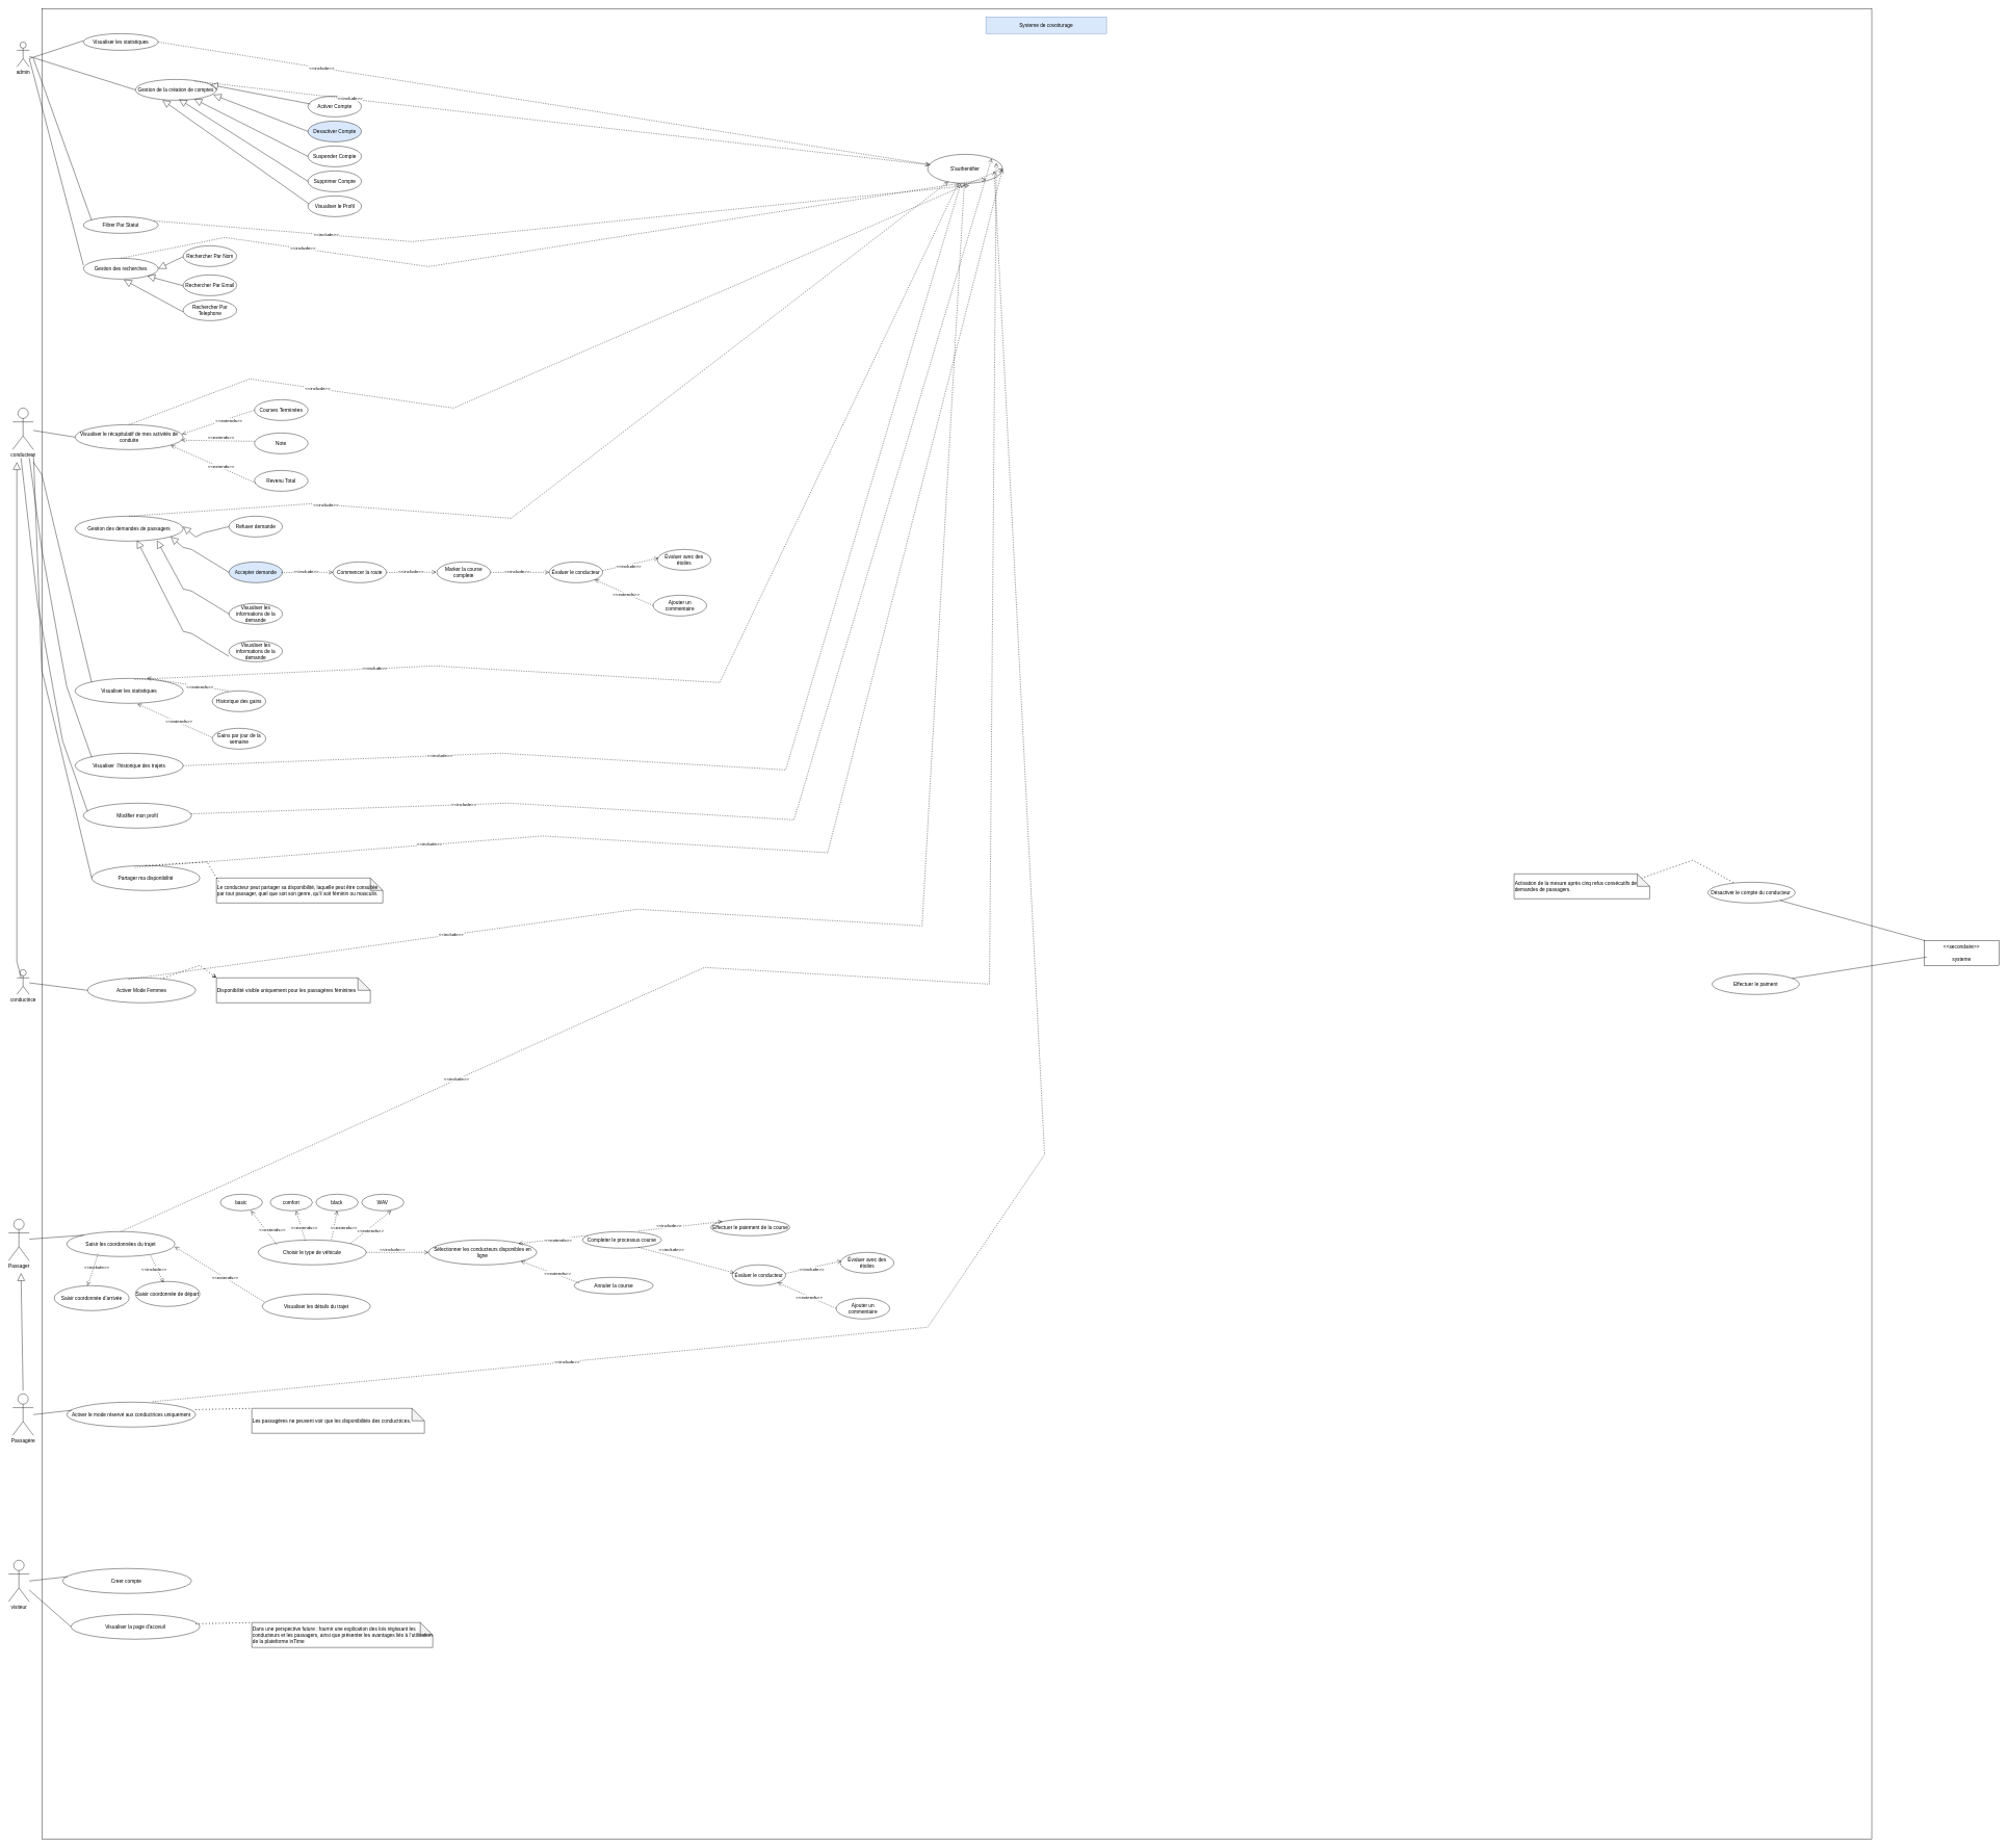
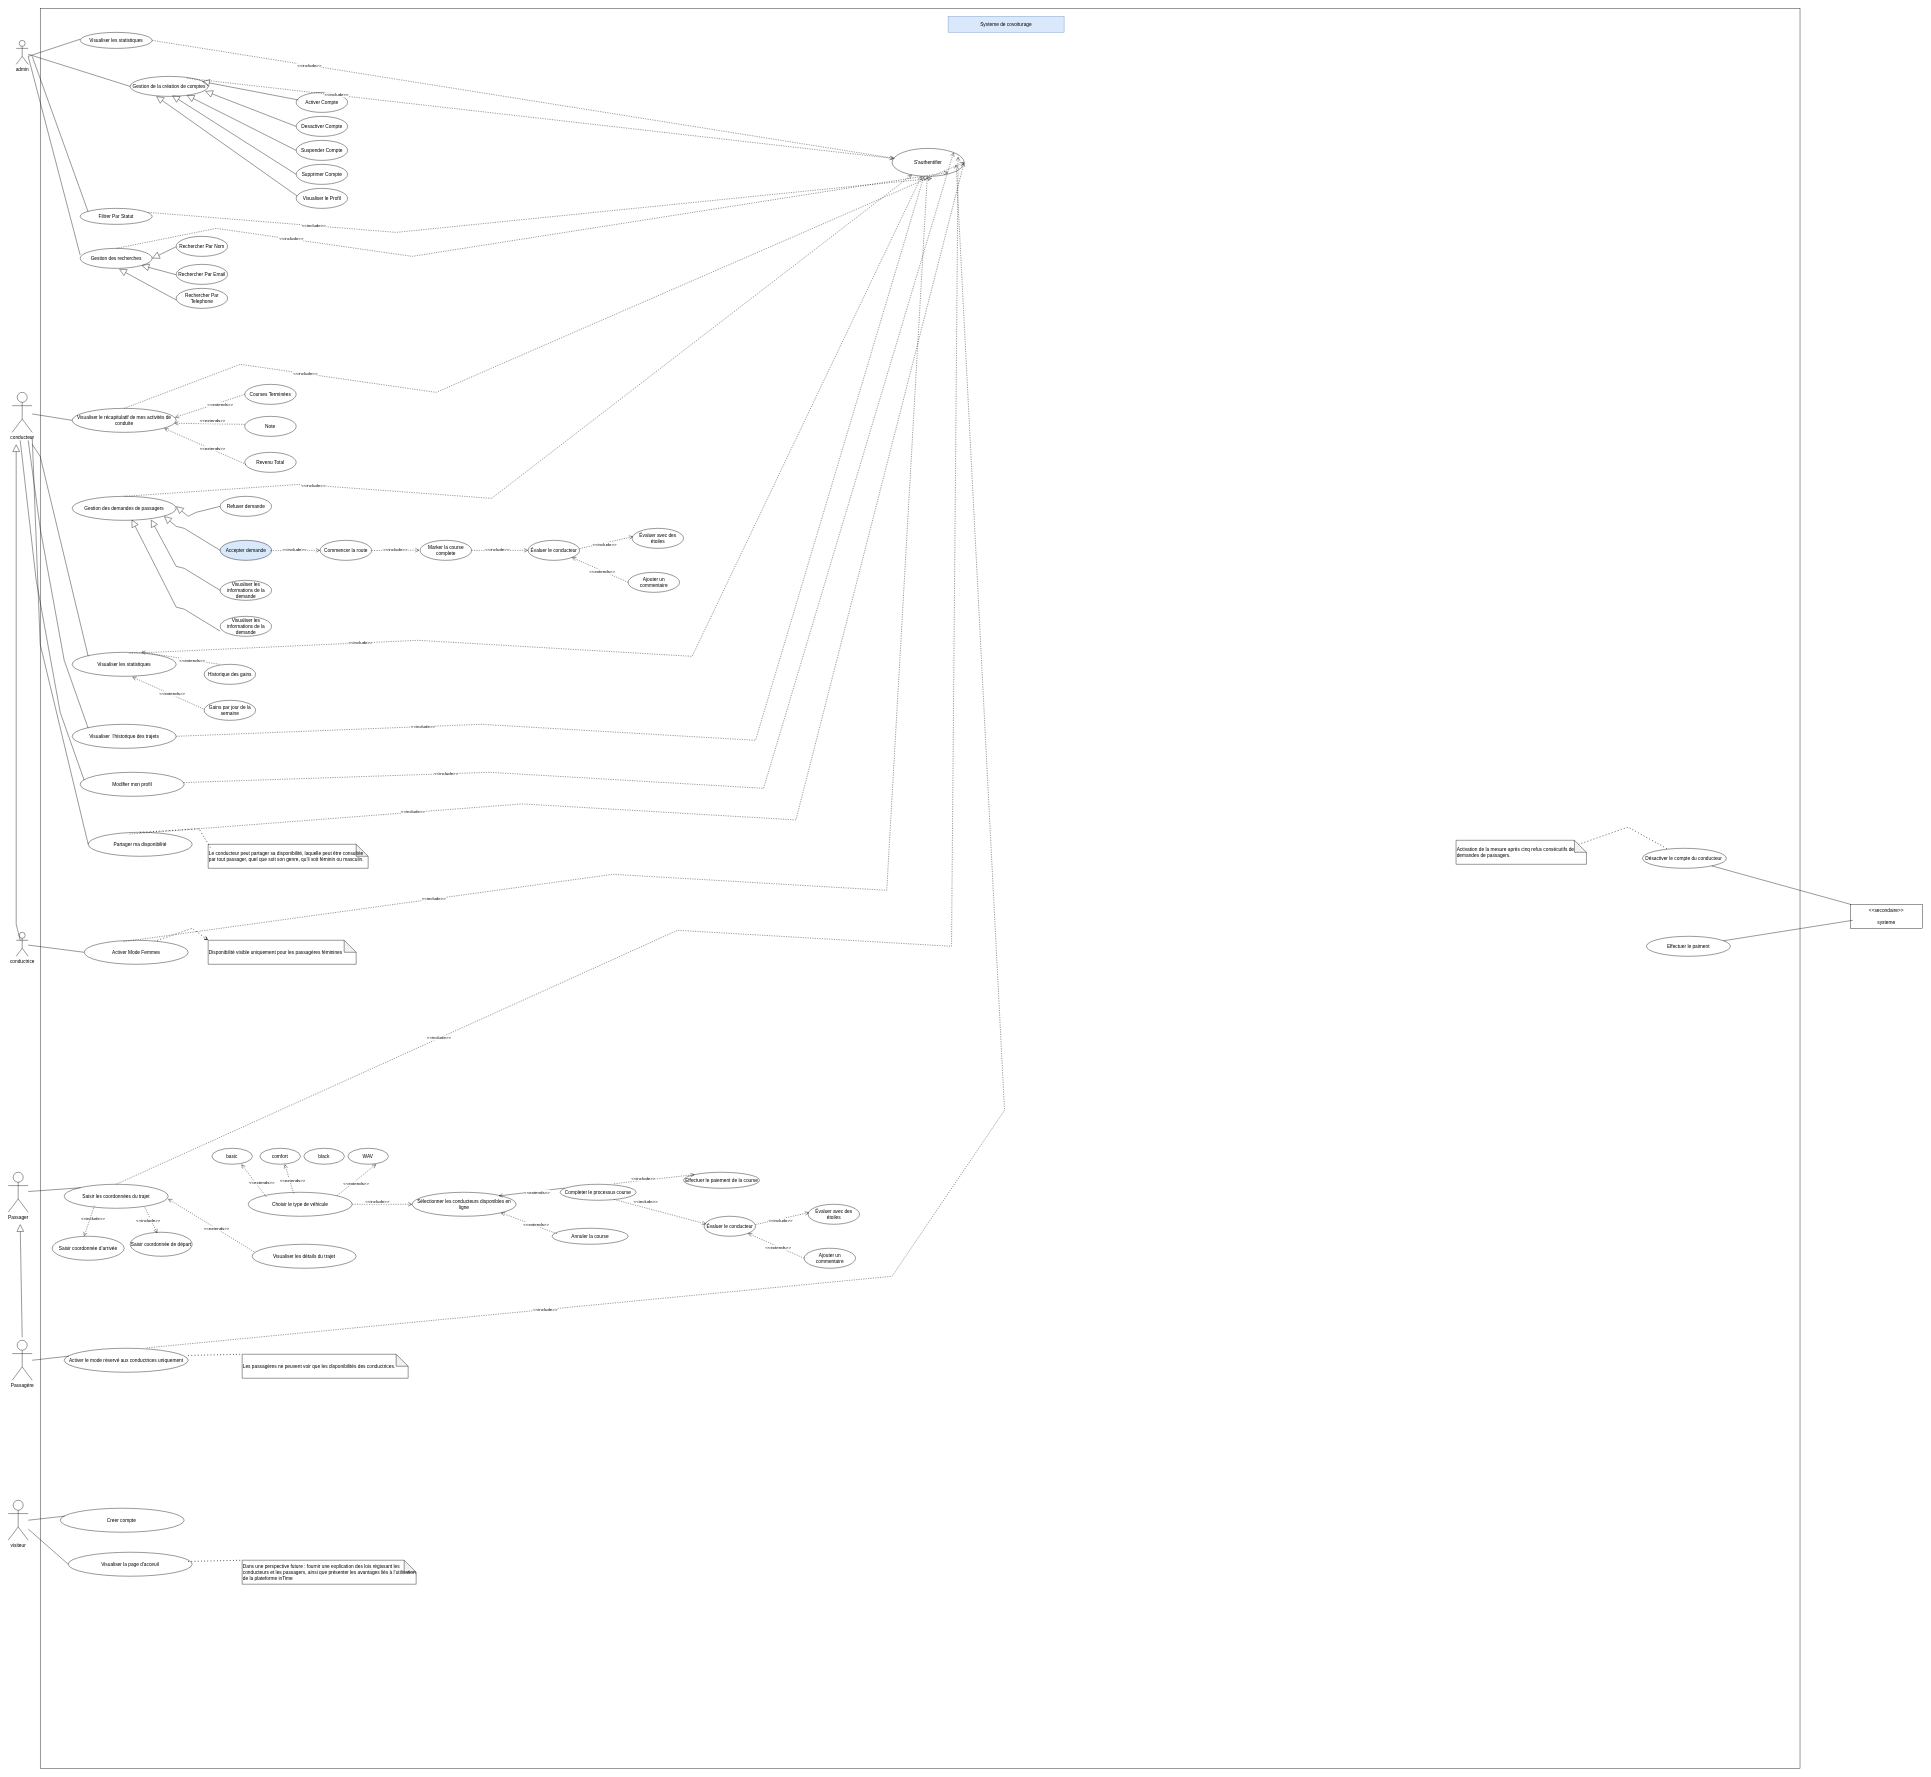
- <mxCell id="8" value="Desactiver Compte" style="ellipse;whiteSpace=wrap;html=1;fillColor=#dae8fc;" vertex="1" parent="1"><mxGeometry x="740" y="290" width="128.57" height="50" as="geometry" /></mxCell>
+ <mxCell id="8" value="Desactiver Compte" style="ellipse;whiteSpace=wrap;html=1;" vertex="1" parent="1"><mxGeometry x="740" y="290" width="128.57" height="50" as="geometry" /></mxCell>
- <mxCell id="111" value="" style="html=1;verticalAlign=bottom;endArrow=open;dashed=1;endSize=8;curved=0;rounded=0;exitX=0.679;exitY=0;exitDx=0;exitDy=0;entryX=0.5;entryY=1;entryDx=0;entryDy=0;exitPerimeter=0;" edge="1" parent="1" source="104" target="106"><mxGeometry relative="1" as="geometry"><mxPoint x="750.71" y="2980" as="sourcePoint" /><mxPoint x="847.71" y="2901" as="targetPoint" /></mxGeometry></mxCell>
- <mxCell id="112" value="&amp;lt;&amp;lt;extends&amp;gt;&amp;gt;" style="edgeLabel;html=1;align=center;verticalAlign=middle;resizable=0;points=[];rotation=0;" vertex="1" connectable="0" parent="111"><mxGeometry x="-0.578" y="1" relative="1" as="geometry"><mxPoint x="27" y="-14" as="offset" /></mxGeometry></mxCell>
- <mxCell id="131" value="" style="html=1;verticalAlign=bottom;endArrow=open;dashed=1;endSize=8;curved=0;rounded=0;exitX=0.063;exitY=0.236;exitDx=0;exitDy=0;entryX=0.831;entryY=0.151;entryDx=0;entryDy=0;exitPerimeter=0;entryPerimeter=0;" edge="1" parent="1" source="127" target="121"><mxGeometry relative="1" as="geometry"><mxPoint x="1207" y="2911" as="sourcePoint" /><mxPoint x="1400" y="2960" as="targetPoint" /></mxGeometry></mxCell>
+ <mxCell id="131" value="" style="html=1;verticalAlign=bottom;endArrow=open;dashed=0;endSize=8;curved=0;rounded=0;exitX=0.063;exitY=0.236;exitDx=0;exitDy=0;entryX=0.831;entryY=0.151;entryDx=0;entryDy=0;exitPerimeter=0;entryPerimeter=0;" edge="1" parent="1" source="127" target="121"><mxGeometry relative="1" as="geometry"><mxPoint x="1207" y="2911" as="sourcePoint" /><mxPoint x="1400" y="2960" as="targetPoint" /></mxGeometry></mxCell>
